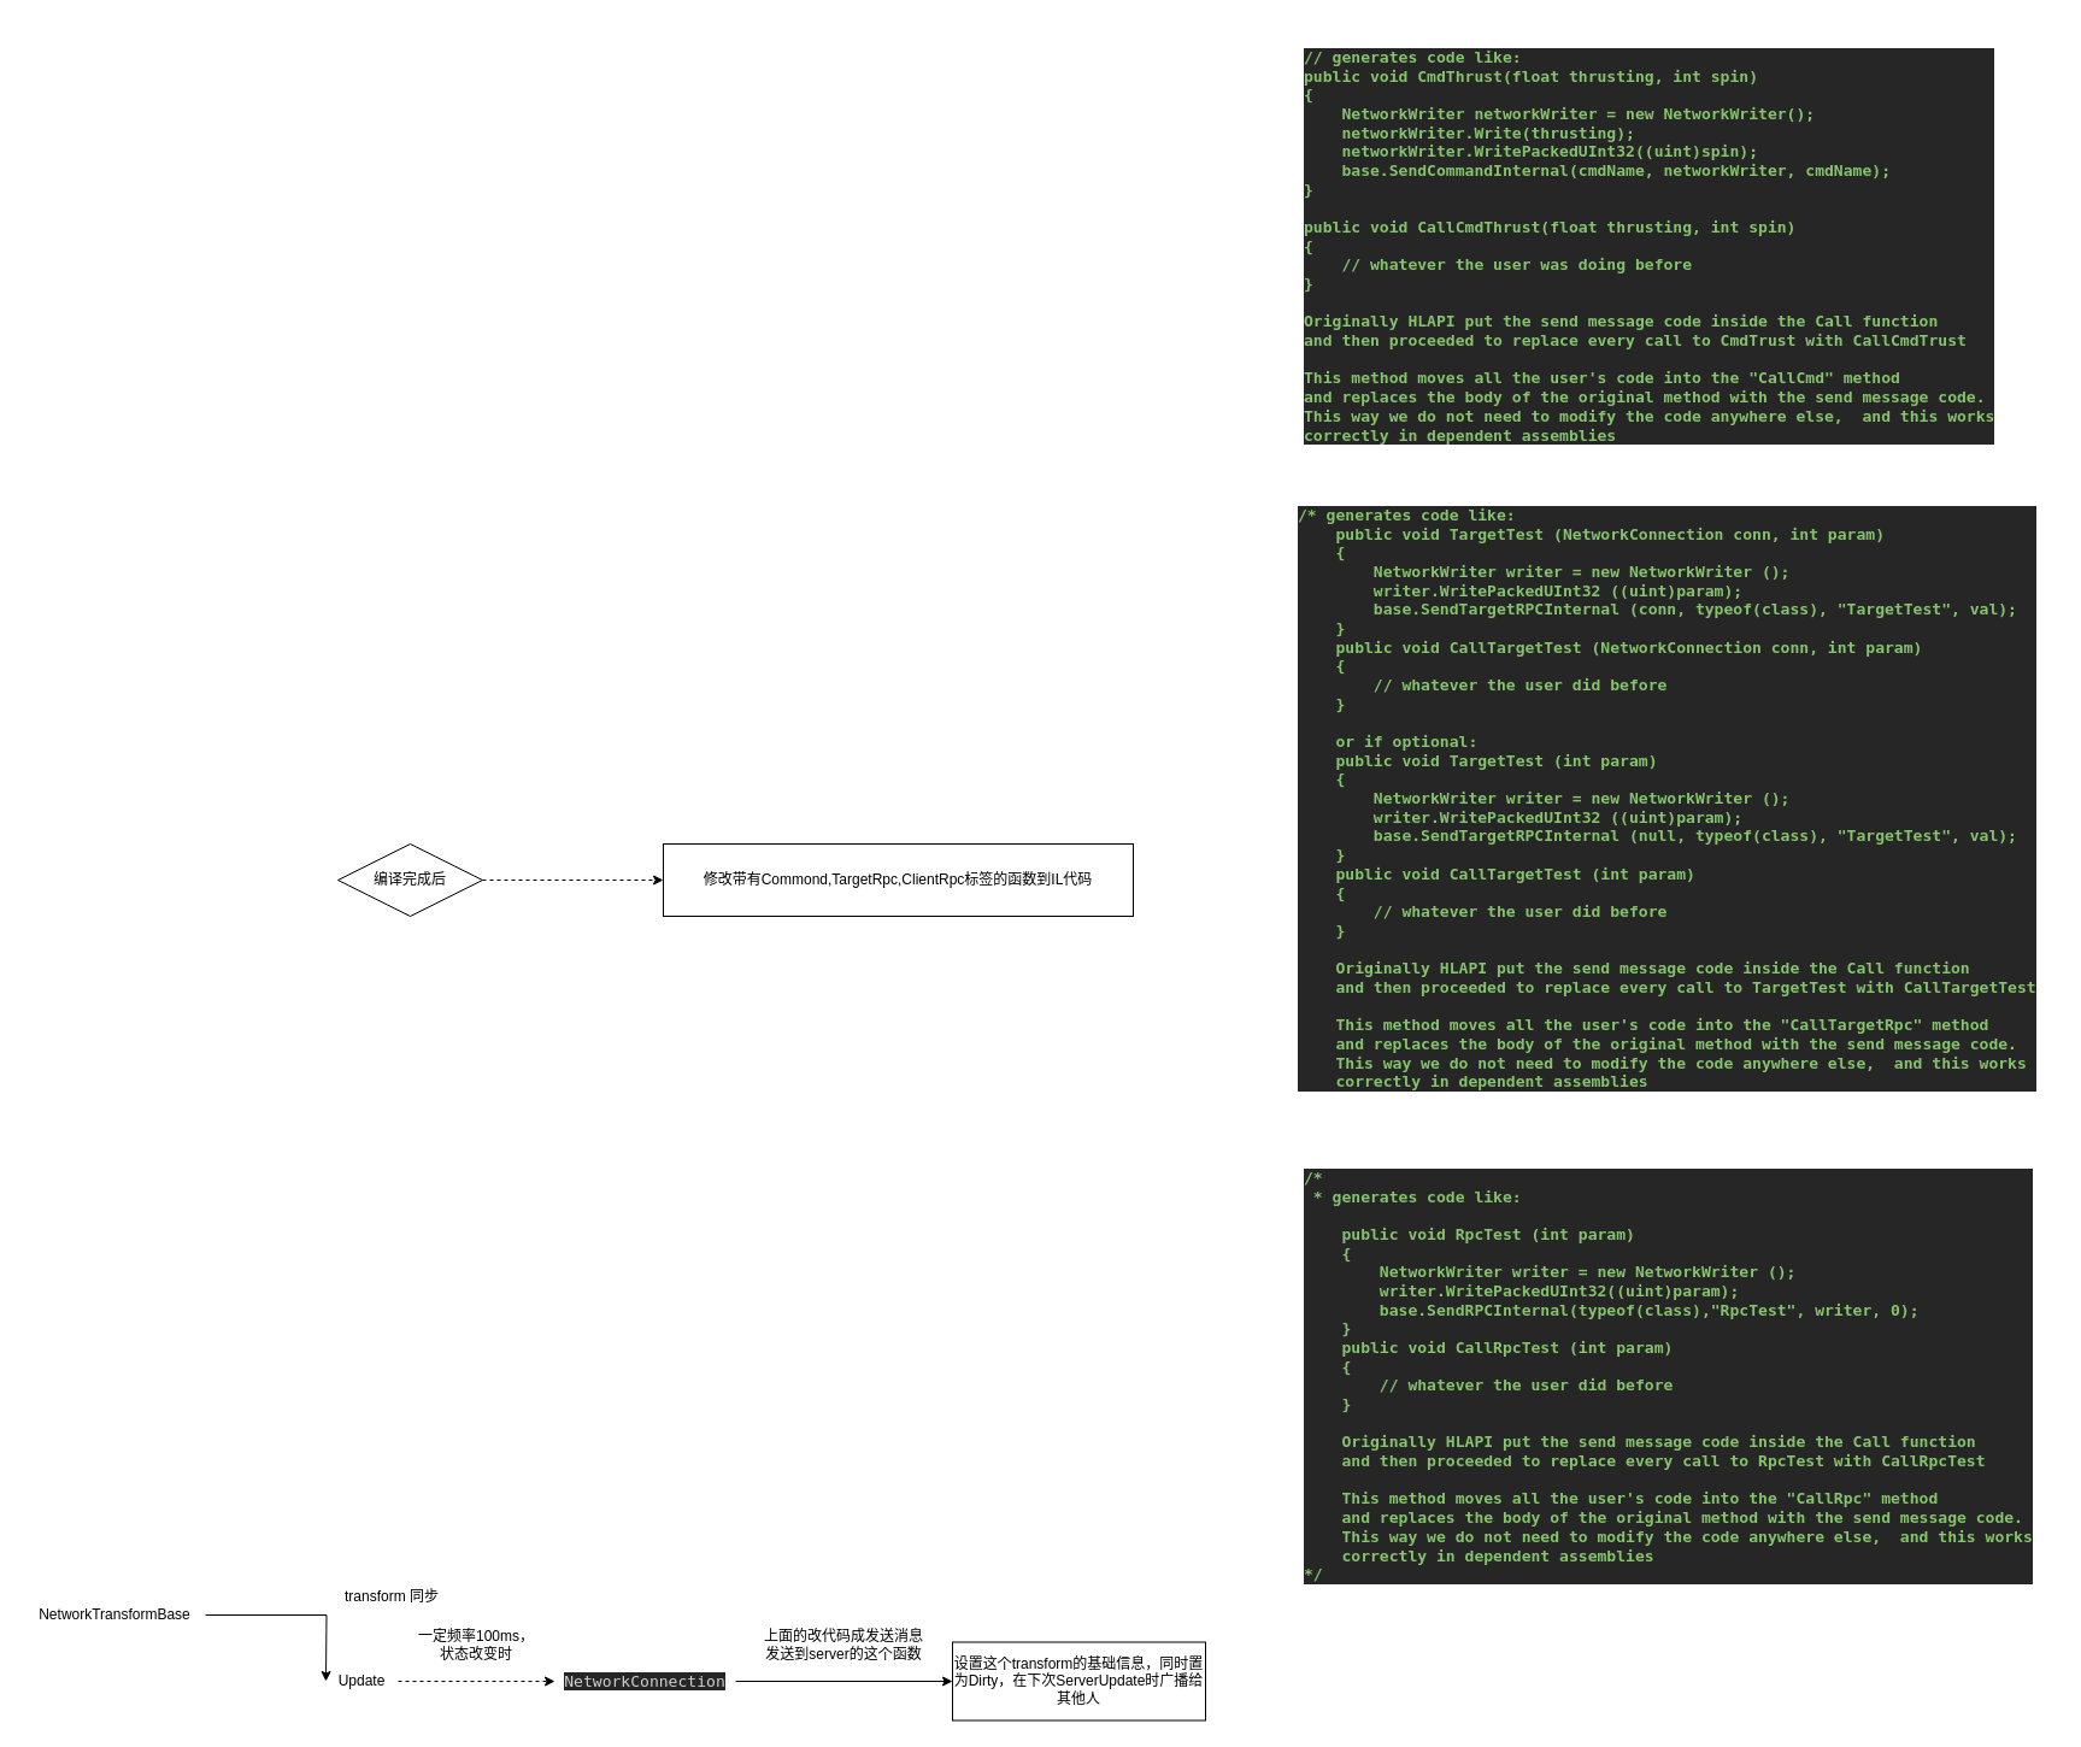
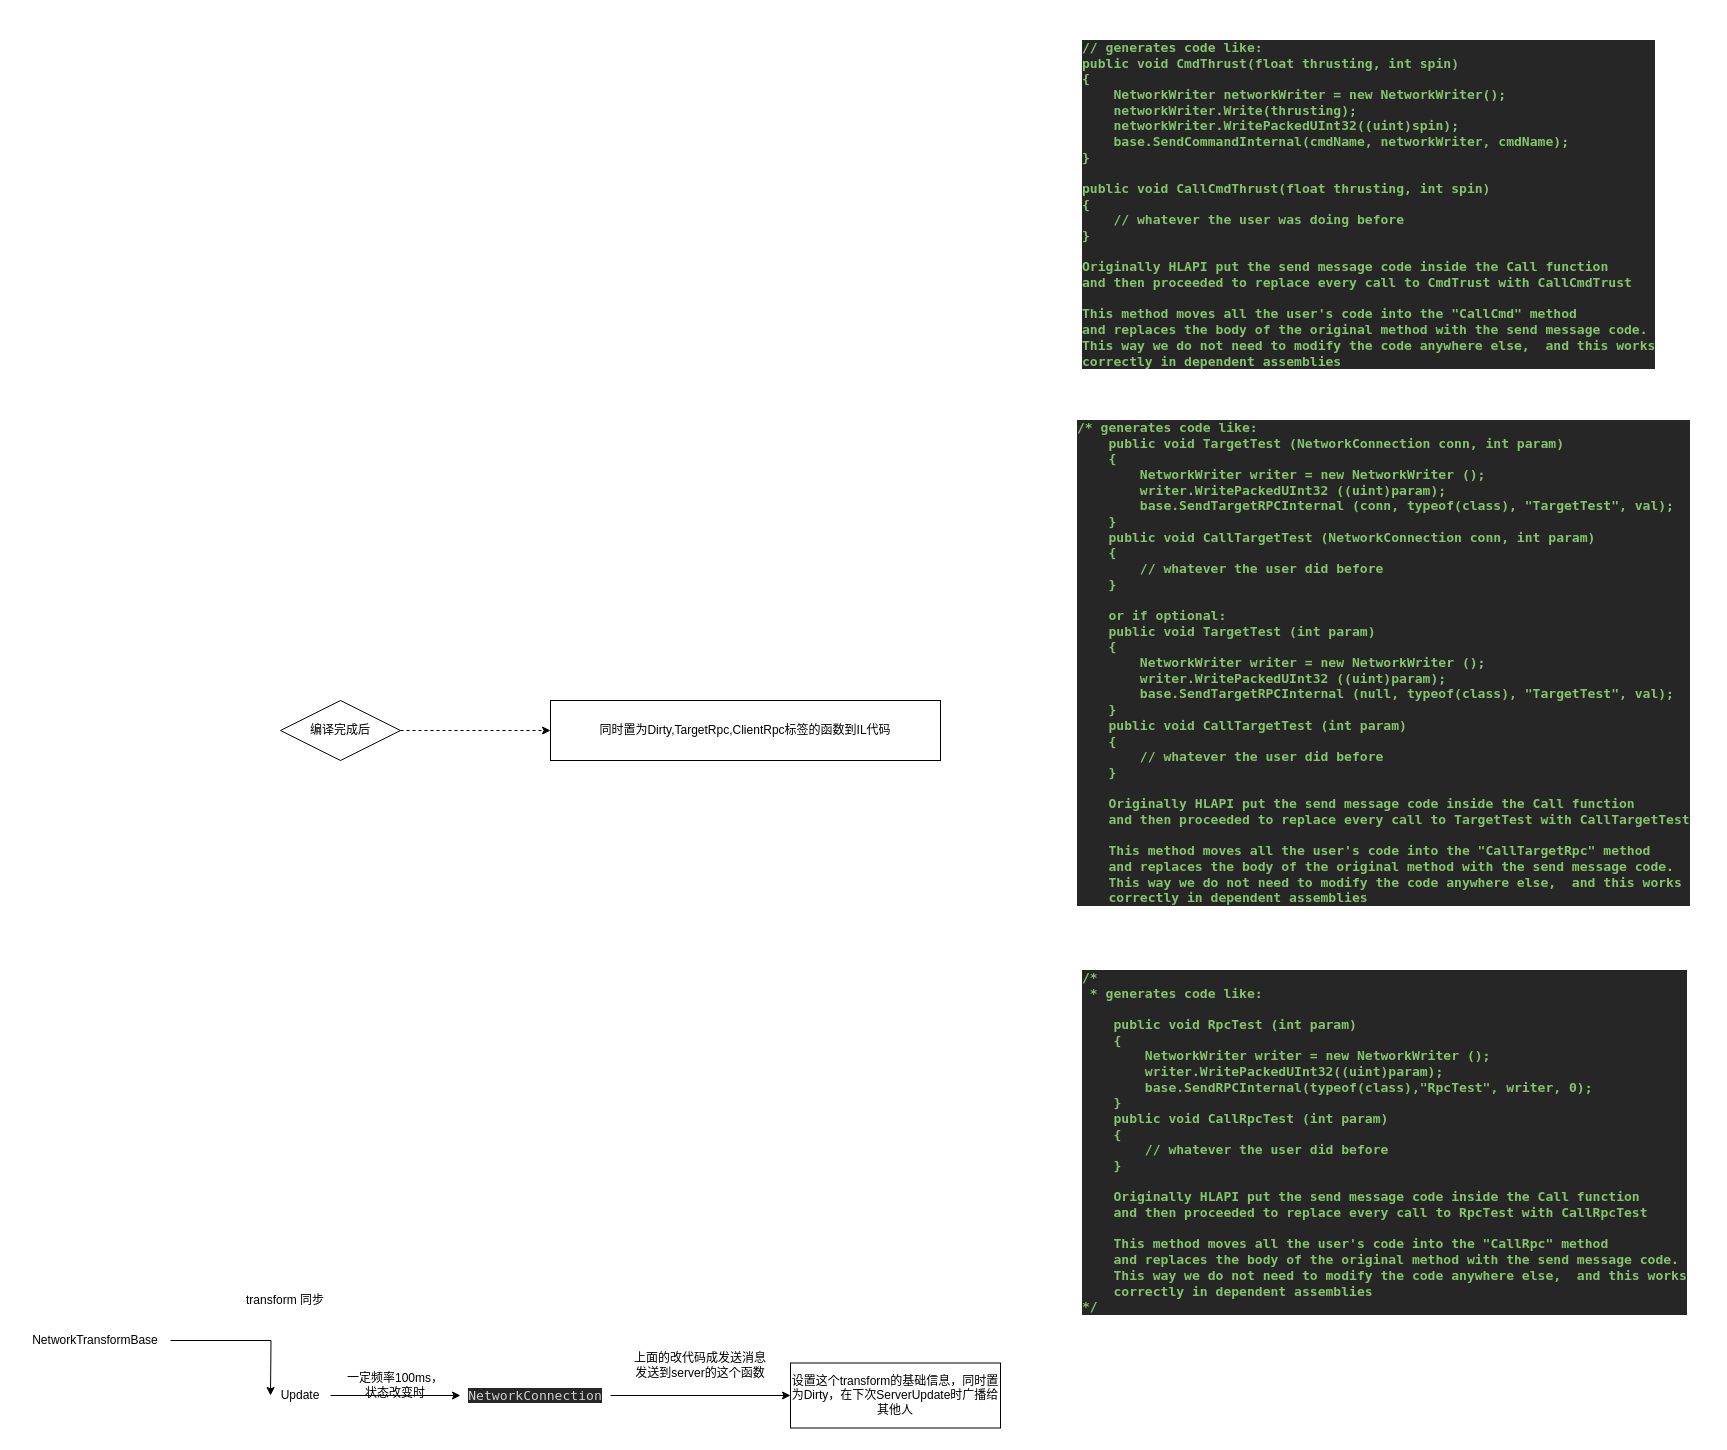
- <mxCell id="4" value="修改带有Commond,TargetRpc,ClientRpc标签的函数到IL代码" style="rounded=0;whiteSpace=wrap;html=1;" vertex="1" parent="1"><mxGeometry x="550" y="700" width="390" height="60" as="geometry" /></mxCell>
+ <mxCell id="4" value="同时置为Dirty,TargetRpc,ClientRpc标签的函数到IL代码" style="rounded=0;whiteSpace=wrap;html=1;" vertex="1" parent="1"><mxGeometry x="550" y="700" width="390" height="60" as="geometry" /></mxCell>
- <mxCell id="8" value="transform 同步" style="text;html=1;align=center;verticalAlign=middle;whiteSpace=wrap;rounded=0;" vertex="1" parent="1"><mxGeometry x="270" y="1310" width="110" height="30" as="geometry" /></mxCell>
+ <mxCell id="8" value="transform 同步" style="text;html=1;align=center;verticalAlign=middle;whiteSpace=wrap;rounded=0;" vertex="1" parent="1"><mxGeometry x="230" y="1285" width="110" height="30" as="geometry" /></mxCell>
- <mxCell id="15" value="一定频率100ms，状态改变时" style="text;html=1;align=center;verticalAlign=middle;whiteSpace=wrap;rounded=0;" vertex="1" parent="1"><mxGeometry x="340" y="1350" width="110" height="30" as="geometry" /></mxCell>
+ <mxCell id="15" value="一定频率100ms，状态改变时" style="text;html=1;align=center;verticalAlign=middle;whiteSpace=wrap;rounded=0;" vertex="1" parent="1"><mxGeometry x="340" y="1370" width="110" height="30" as="geometry" /></mxCell>
- <mxCell id="11" style="edgeStyle=orthogonalEdgeStyle;rounded=0;orthogonalLoop=1;jettySize=auto;html=1;entryX=0;entryY=0.5;entryDx=0;entryDy=0;dashed=1;" edge="1" parent="1" source="12" target="14"><mxGeometry relative="1" as="geometry" /></mxCell>
+ <mxCell id="11" style="edgeStyle=orthogonalEdgeStyle;rounded=0;orthogonalLoop=1;jettySize=auto;html=1;entryX=0;entryY=0.5;entryDx=0;entryDy=0;" edge="1" parent="1" source="12" target="14"><mxGeometry relative="1" as="geometry" /></mxCell>
